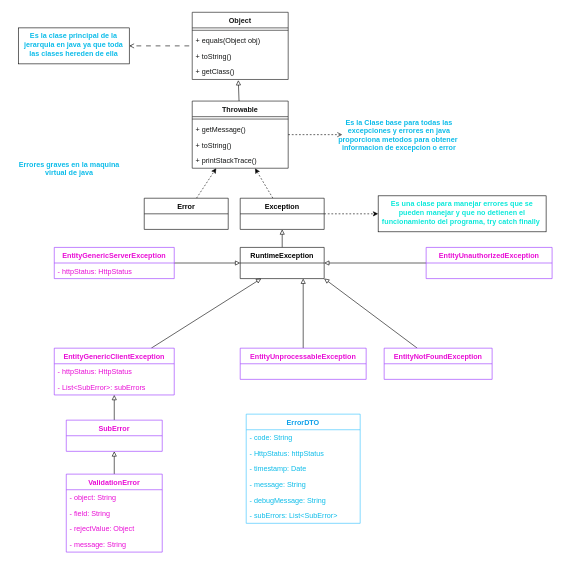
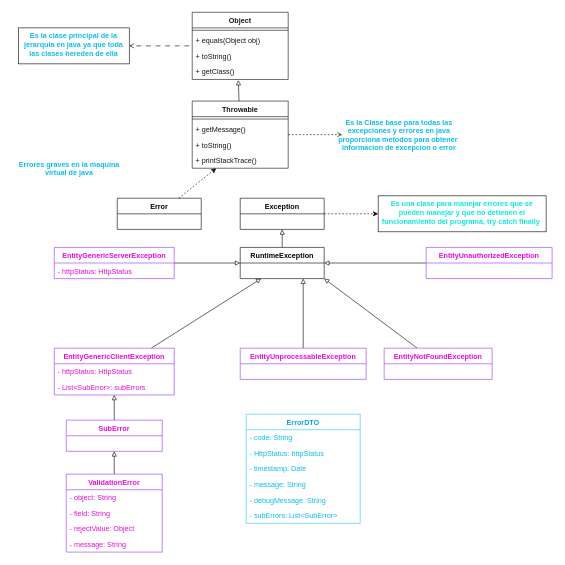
- <mxCell id="4" style="edgeStyle=none;html=1;entryX=0.655;entryY=1.008;entryDx=0;entryDy=0;entryPerimeter=0;dashed=1;fontColor=#0ce9da;" edge="1" parent="1" source="5" target="53"><mxGeometry relative="1" as="geometry" /></mxCell>
- <mxCell id="7" value="Error" style="swimlane;fontStyle=1;align=center;verticalAlign=top;childLayout=stackLayout;horizontal=1;startSize=26;horizontalStack=0;resizeParent=1;resizeParentMax=0;resizeLast=0;collapsible=1;marginBottom=0;" parent="1" vertex="1"><mxGeometry x="240" y="330" width="140" height="52" as="geometry" /></mxCell>
+ <mxCell id="7" value="Error" style="swimlane;fontStyle=1;align=center;verticalAlign=top;childLayout=stackLayout;horizontal=1;startSize=26;horizontalStack=0;resizeParent=1;resizeParentMax=0;resizeLast=0;collapsible=1;marginBottom=0;" parent="1" vertex="1"><mxGeometry x="195" y="330" width="140" height="52" as="geometry" /></mxCell>
